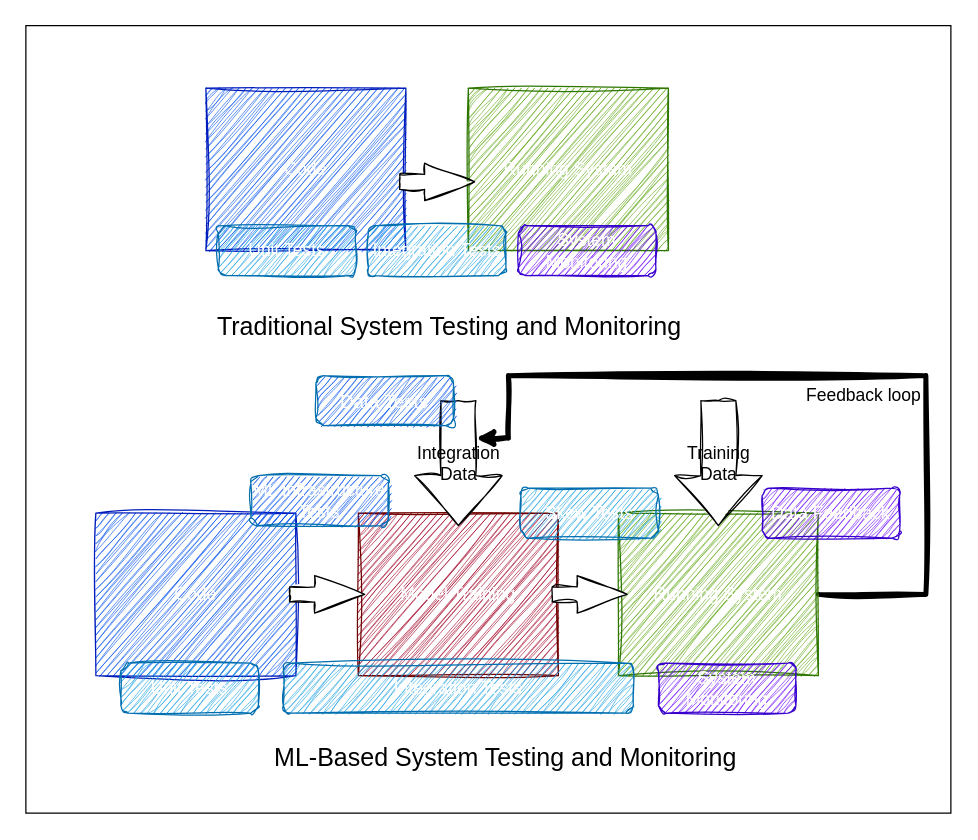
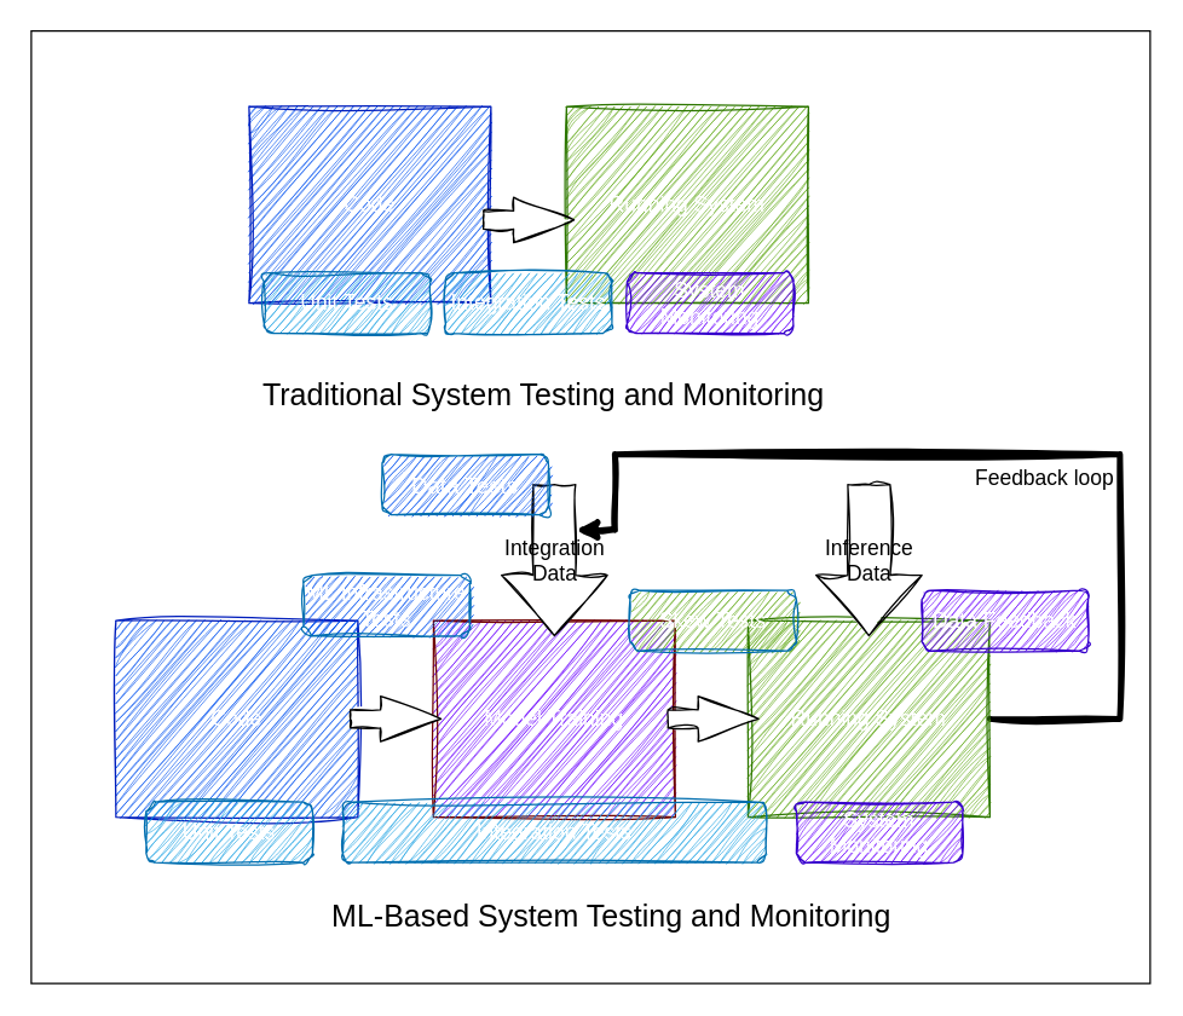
- <mxCell id="23" value="&lt;font style=&quot;font-size: 14px;&quot;&gt;Training&lt;br&gt;Data&lt;/font&gt;" style="html=1;shadow=0;dashed=0;align=center;verticalAlign=middle;shape=mxgraph.arrows2.arrow;dy=0.6;dx=40;direction=south;notch=0;sketch=1;curveFitting=1;jiggle=2;" vertex="1" parent="1"><mxGeometry x="539" y="320" width="70" height="100" as="geometry" /></mxCell>
+ <mxCell id="23" value="&lt;font style=&quot;font-size: 14px;&quot;&gt;Inference&lt;br&gt;Data&lt;/font&gt;" style="html=1;shadow=0;dashed=0;align=center;verticalAlign=middle;shape=mxgraph.arrows2.arrow;dy=0.6;dx=40;direction=south;notch=0;sketch=1;curveFitting=1;jiggle=2;" vertex="1" parent="1"><mxGeometry x="539" y="320" width="70" height="100" as="geometry" /></mxCell>
- <mxCell id="22" value="&lt;font style=&quot;font-size: 14px;&quot;&gt;Skew Tests&lt;/font&gt;" style="rounded=1;whiteSpace=wrap;html=1;sketch=1;curveFitting=1;jiggle=2;fillColor=#1ba1e2;fontColor=#ffffff;strokeColor=#006EAF;" vertex="1" parent="1"><mxGeometry x="416" y="390" width="110" height="40" as="geometry" /></mxCell>
+ <mxCell id="22" value="&lt;font style=&quot;font-size: 14px;&quot;&gt;Skew Tests&lt;/font&gt;" style="rounded=1;whiteSpace=wrap;html=1;sketch=1;curveFitting=1;jiggle=2;fillColor=#60a917;fontColor=#ffffff;strokeColor=#006EAF;" vertex="1" parent="1"><mxGeometry x="416" y="390" width="110" height="40" as="geometry" /></mxCell>
- <mxCell id="10" value="&lt;font style=&quot;font-size: 14px;&quot;&gt;Model Training&lt;/font&gt;" style="rounded=0;whiteSpace=wrap;html=1;sketch=1;curveFitting=1;jiggle=2;fillColor=#a20025;fontColor=#ffffff;strokeColor=#6F0000;" vertex="1" parent="1"><mxGeometry x="286" y="410" width="160" height="130" as="geometry" /></mxCell>
+ <mxCell id="10" value="&lt;font style=&quot;font-size: 14px;&quot;&gt;Model Training&lt;/font&gt;" style="rounded=0;whiteSpace=wrap;html=1;sketch=1;curveFitting=1;jiggle=2;fillColor=#6a00ff;fontColor=#ffffff;strokeColor=#6F0000;" vertex="1" parent="1"><mxGeometry x="286" y="410" width="160" height="130" as="geometry" /></mxCell>
